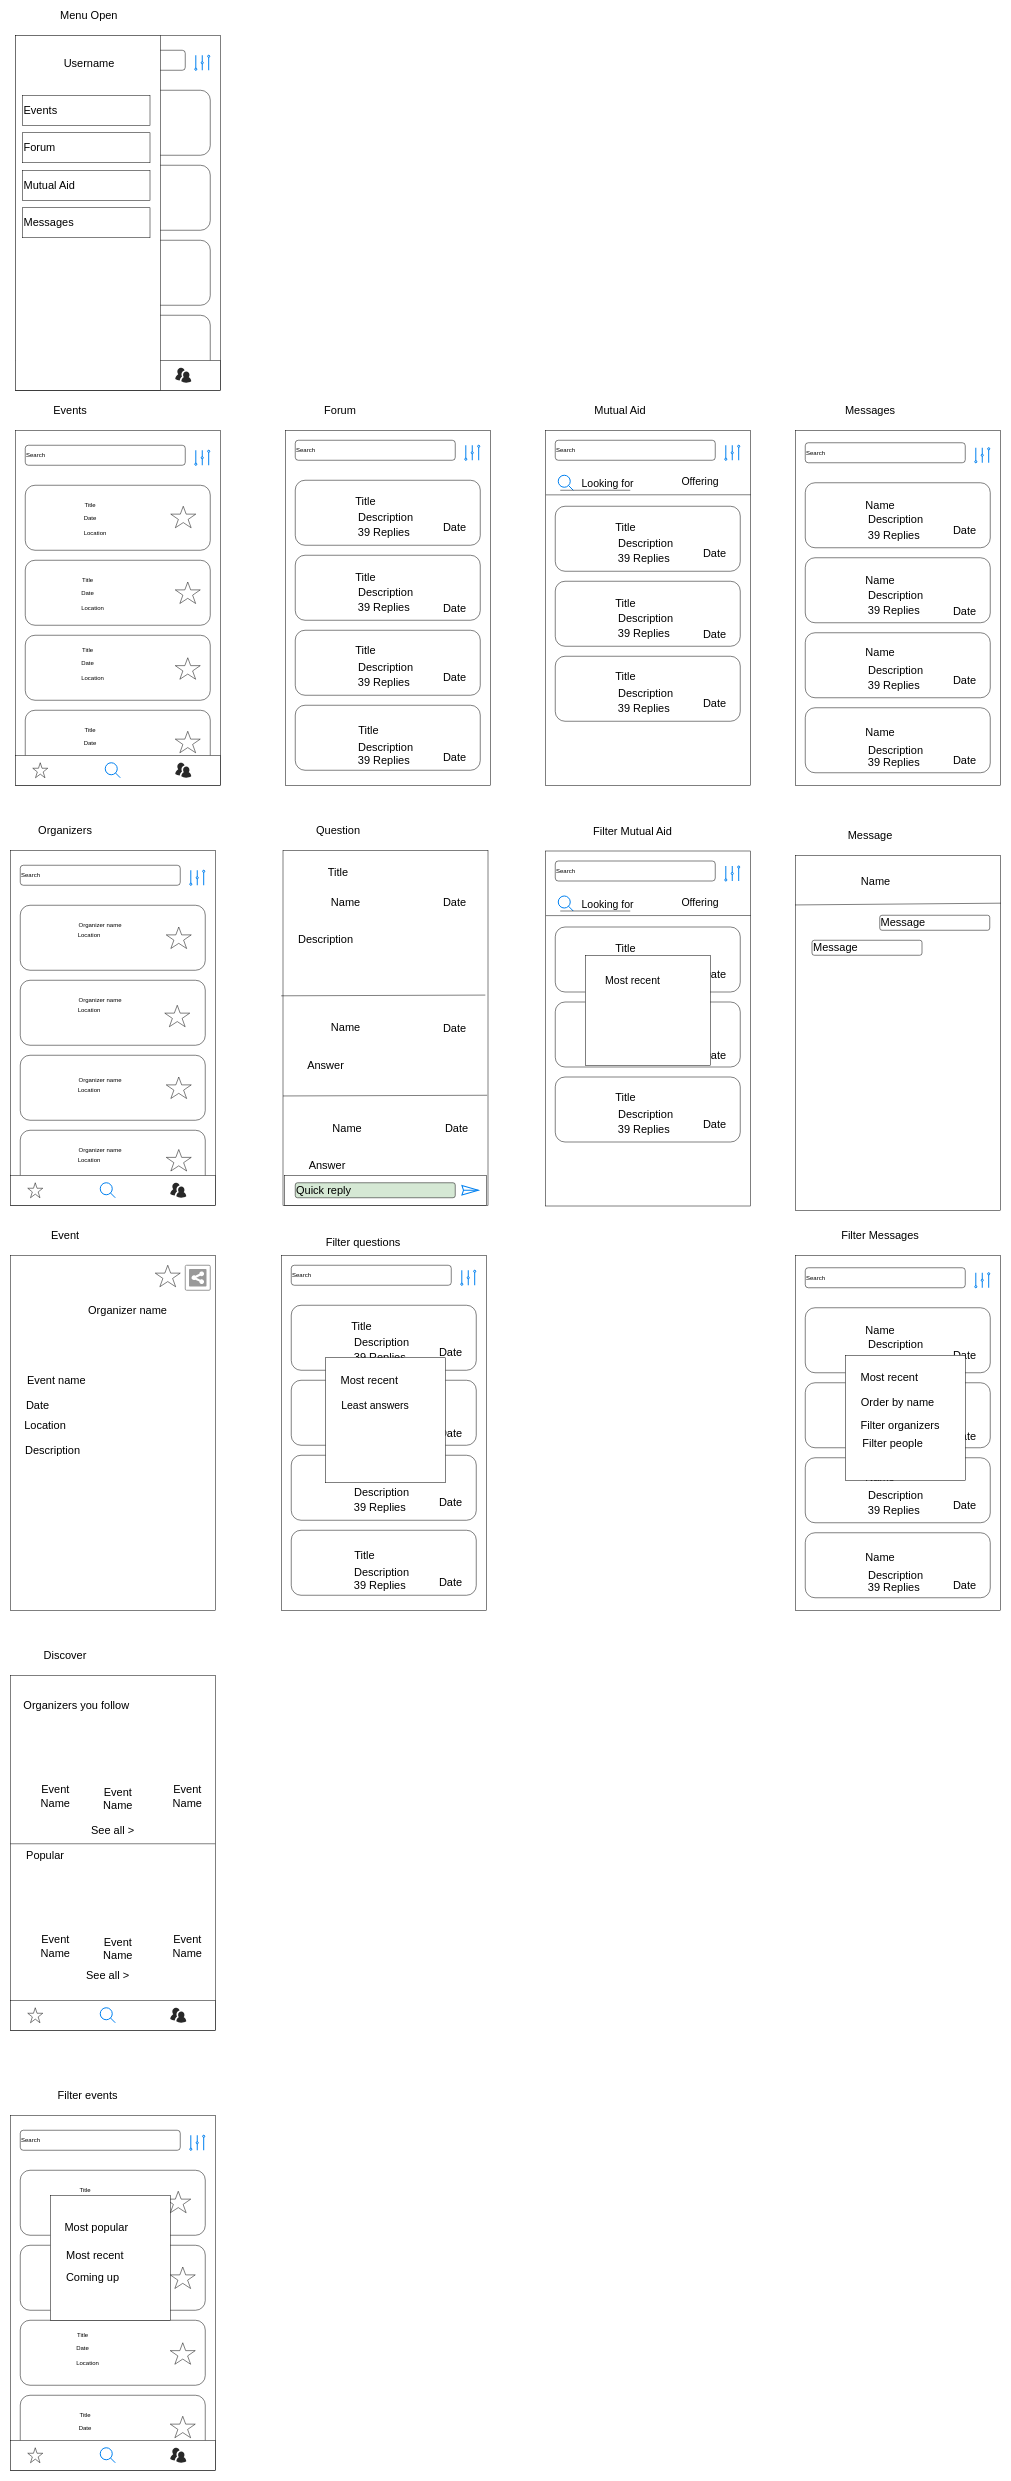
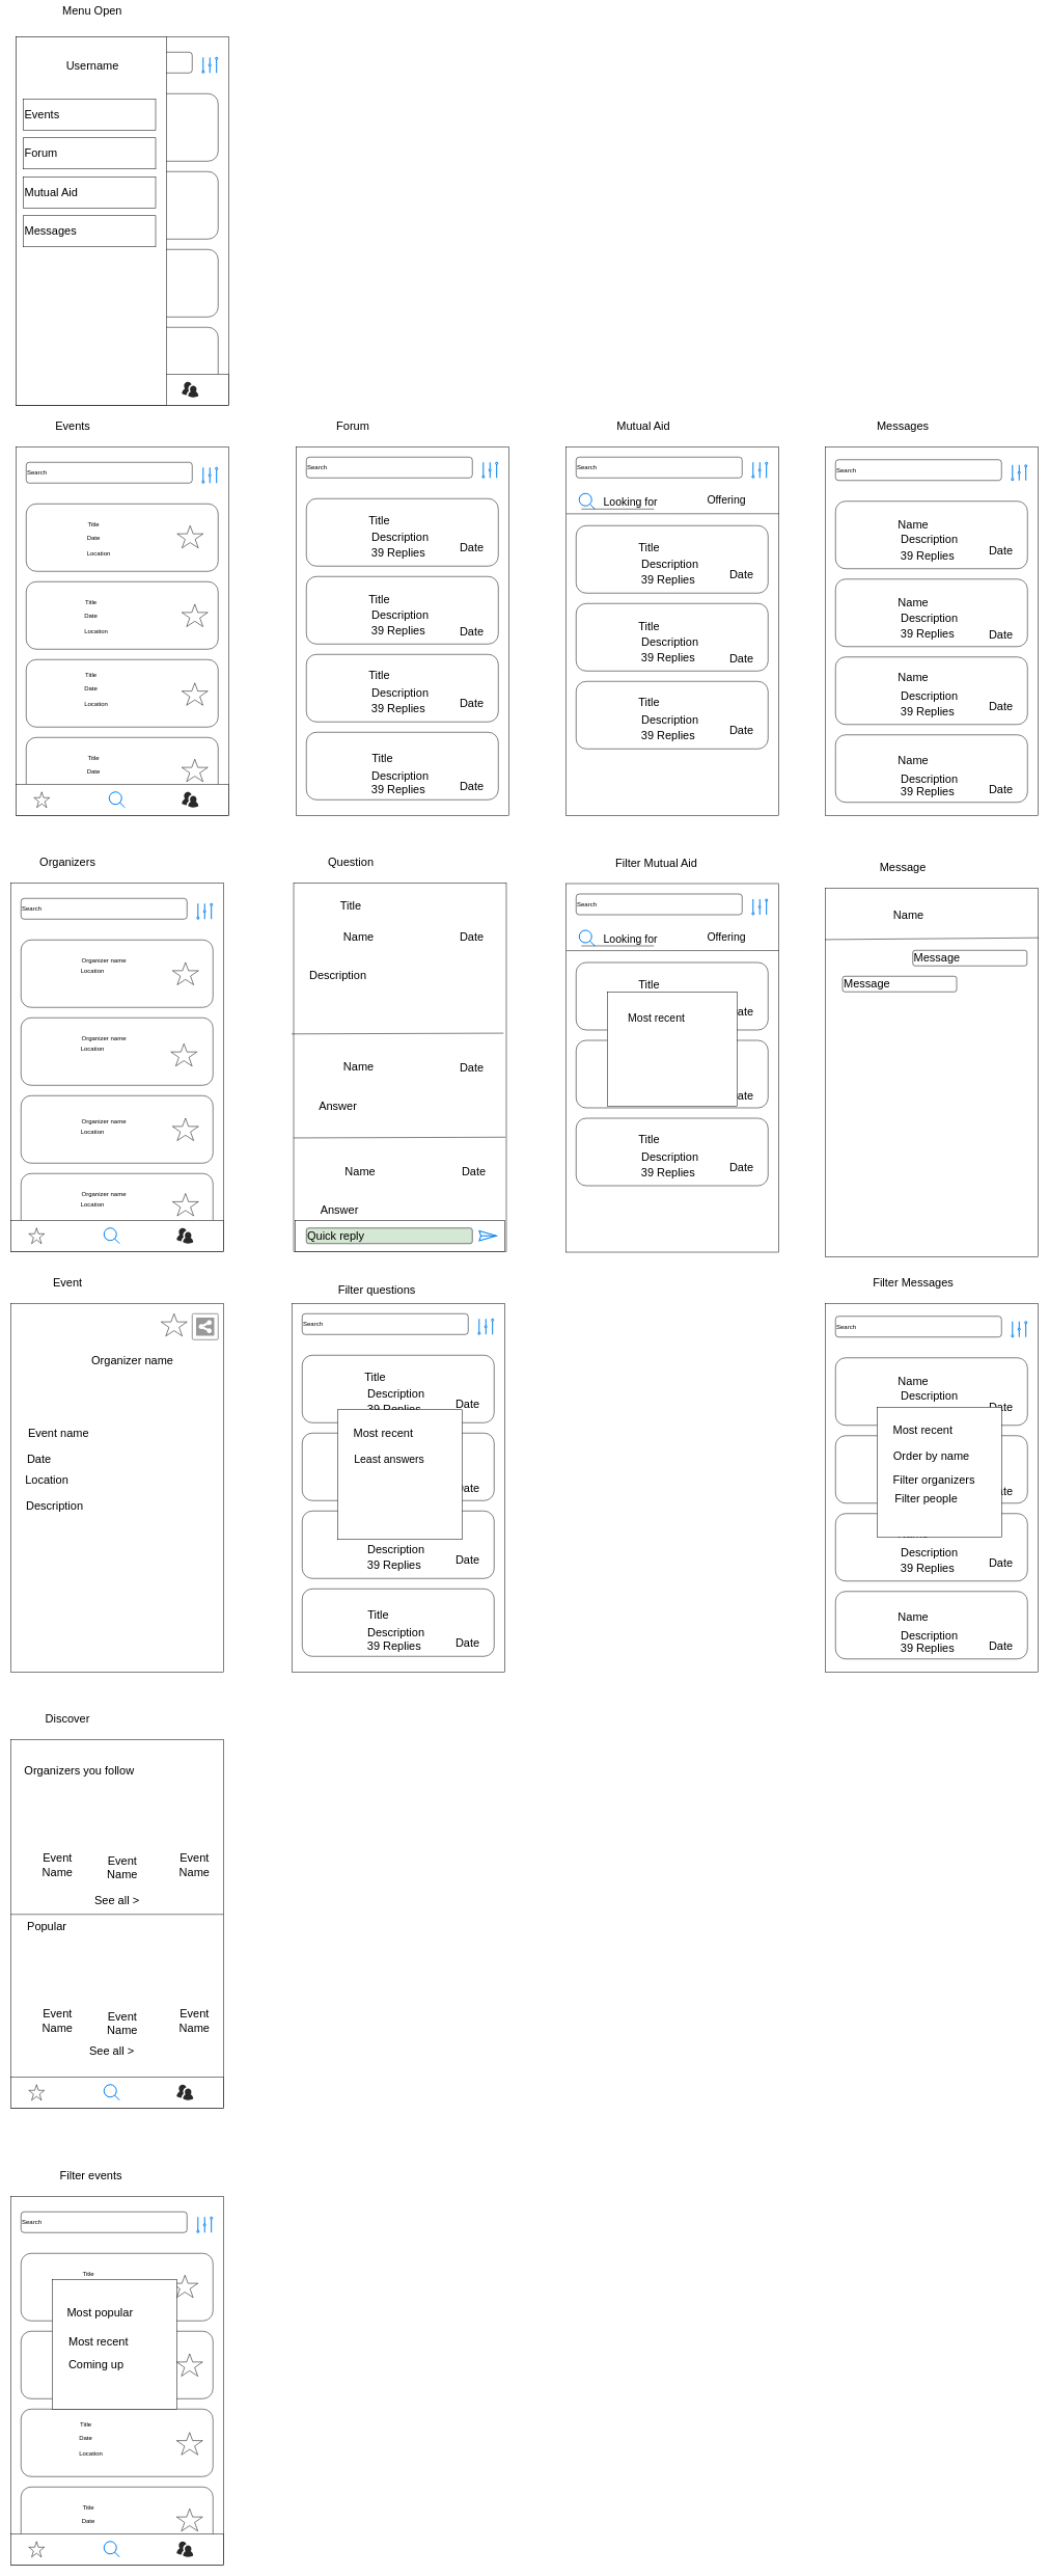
- <mxCell id="51" value="Menu Open" style="text;html=1;strokeColor=none;fillColor=none;align=center;verticalAlign=middle;whiteSpace=wrap;rounded=0;fontSize=22;" vertex="1" parent="1"><mxGeometry x="115" y="20" width="125" height="20" as="geometry" /></mxCell>
+ <mxCell id="51" value="Menu Open" style="text;html=1;strokeColor=none;fillColor=none;align=center;verticalAlign=middle;whiteSpace=wrap;rounded=0;fontSize=22;" vertex="1" parent="1"><mxGeometry x="115" y="10" width="125" height="20" as="geometry" /></mxCell>
